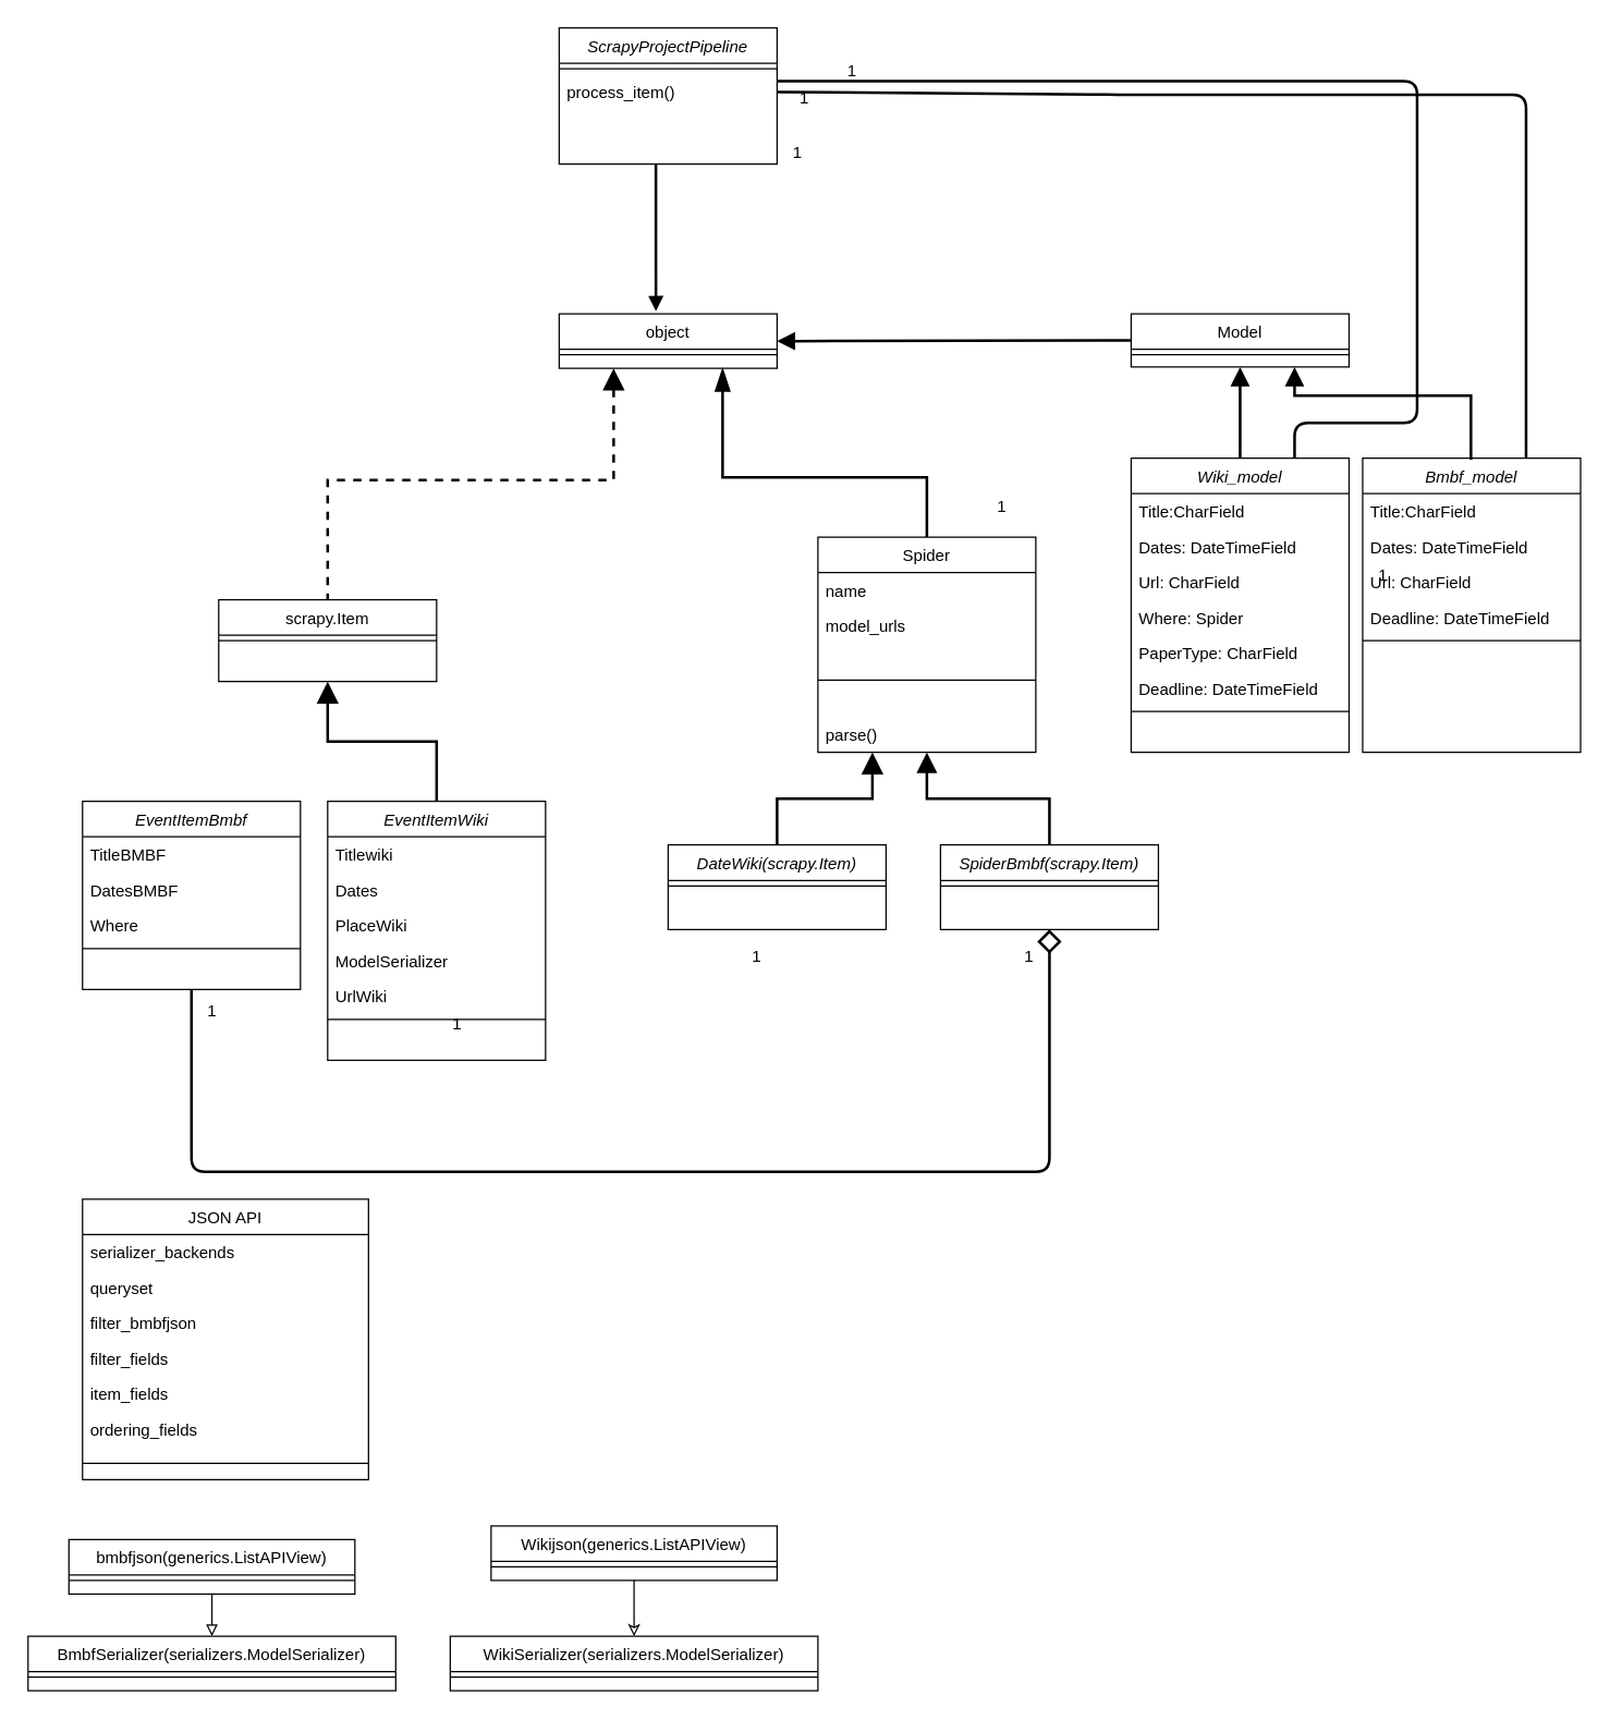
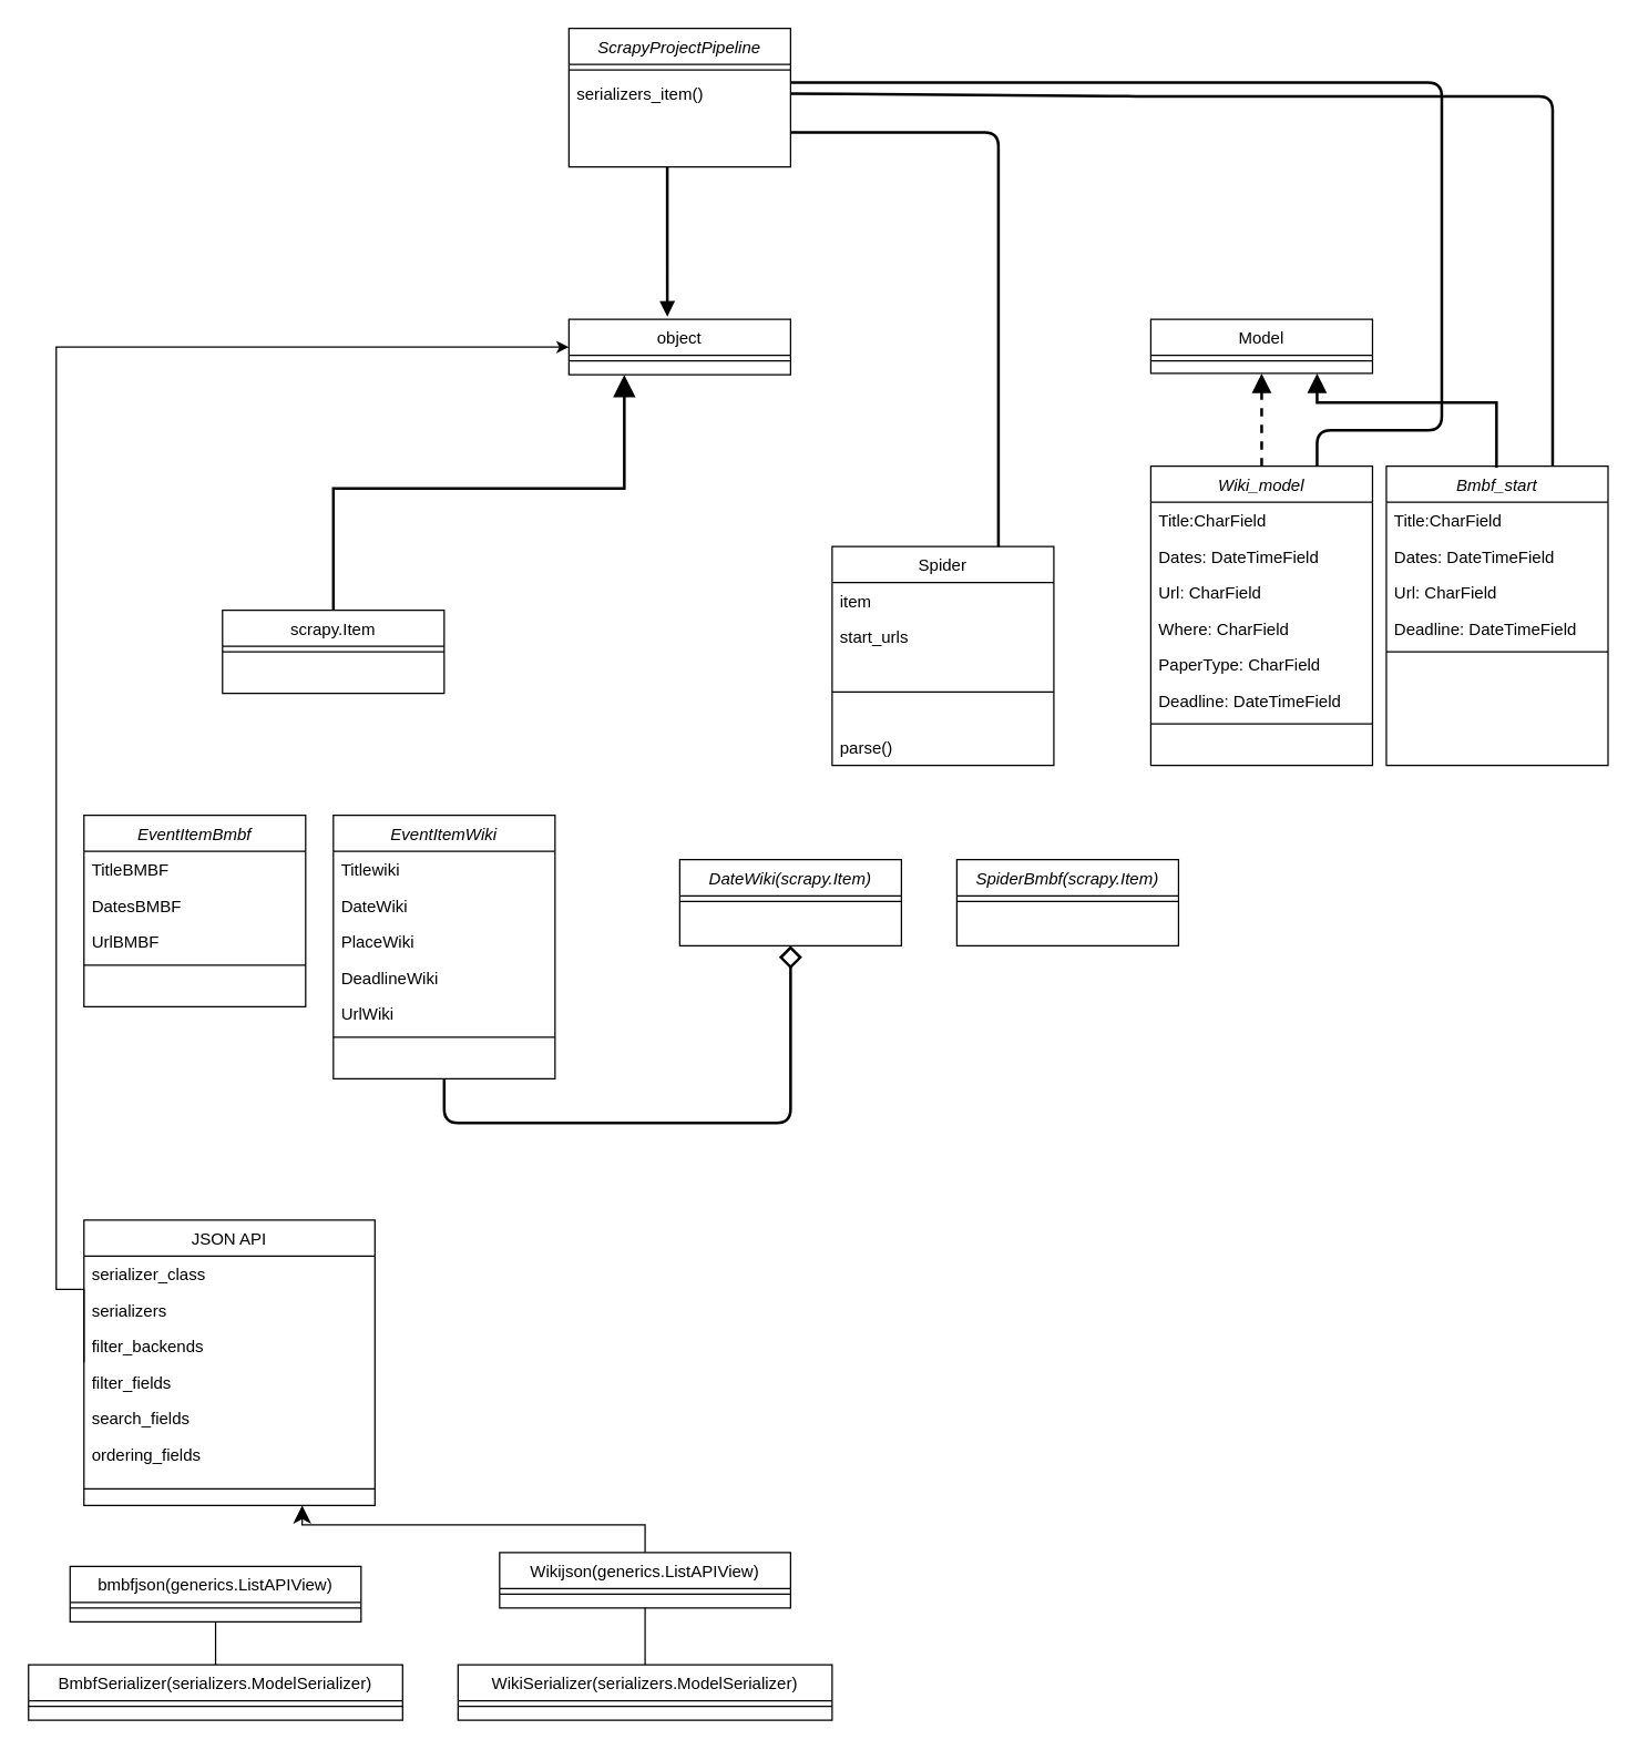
- <mxCell id="19" value="process_item()" style="text;align=left;verticalAlign=top;spacingLeft=4;spacingRight=4;overflow=hidden;rotatable=0;points=[[0,0.5],[1,0.5]];portConstraint=eastwest;" parent="17" vertex="1"><mxGeometry y="34" width="160" height="26" as="geometry" /></mxCell>
+ <mxCell id="19" value="serializers_item()" style="text;align=left;verticalAlign=top;spacingLeft=4;spacingRight=4;overflow=hidden;rotatable=0;points=[[0,0.5],[1,0.5]];portConstraint=eastwest;" parent="17" vertex="1"><mxGeometry y="34" width="160" height="26" as="geometry" /></mxCell>
+ <mxCell id="61" value="" style="endArrow=none;html=1;exitX=1;exitY=0.75;exitDx=0;exitDy=0;entryX=0.75;entryY=0;entryDx=0;entryDy=0;strokeWidth=2;" parent="1" source="17" target="40" edge="1"><mxGeometry width="50" height="50" relative="1" as="geometry"><mxPoint x="600" y="90" as="sourcePoint" /><mxPoint x="760" y="370" as="targetPoint" /><Array as="points"><mxPoint x="720" y="95" /><mxPoint x="720" y="180" /><mxPoint x="720" y="330" /></Array></mxGeometry></mxCell>
- <mxCell id="20" value="" style="endArrow=none;html=1;entryX=0;entryY=0.5;entryDx=0;entryDy=0;exitX=1;exitY=0.5;exitDx=0;exitDy=0;endFill=0;startArrow=block;startFill=1;endSize=10;startSize=8;strokeWidth=2;" parent="1" source="45" target="59" edge="1"><mxGeometry width="50" height="50" relative="1" as="geometry"><mxPoint x="390" y="260" as="sourcePoint" /><mxPoint x="440" y="210" as="targetPoint" /></mxGeometry></mxCell>
- <mxCell id="16" value="" style="endArrow=block;shadow=0;strokeWidth=2;strokeColor=#000000;rounded=0;endFill=1;edgeStyle=elbowEdgeStyle;elbow=vertical;exitX=0.5;exitY=0;exitDx=0;exitDy=0;entryX=0.5;entryY=1;entryDx=0;entryDy=0;startArrow=none;startFill=0;endSize=9;" parent="1" source="51" target="59" edge="1"><mxGeometry x="0.5" y="41" relative="1" as="geometry"><mxPoint x="1056" y="-61" as="sourcePoint" /><mxPoint x="1056" y="-181" as="targetPoint" /><mxPoint x="-40" y="32" as="offset" /></mxGeometry></mxCell>
+ <mxCell id="16" value="" style="endArrow=block;shadow=0;strokeWidth=2;strokeColor=#000000;rounded=0;endFill=1;edgeStyle=elbowEdgeStyle;elbow=vertical;exitX=0.5;exitY=0;exitDx=0;exitDy=0;entryX=0.5;entryY=1;entryDx=0;entryDy=0;startArrow=none;startFill=0;endSize=9;dashed=1;" parent="1" source="51" target="59" edge="1"><mxGeometry x="0.5" y="41" relative="1" as="geometry"><mxPoint x="1056" y="-61" as="sourcePoint" /><mxPoint x="1056" y="-181" as="targetPoint" /><mxPoint x="-40" y="32" as="offset" /></mxGeometry></mxCell>
- <mxCell id="24" value="" style="endArrow=none;shadow=0;strokeWidth=2;strokeColor=#000000;rounded=0;endFill=0;edgeStyle=elbowEdgeStyle;elbow=vertical;exitX=0.75;exitY=1;exitDx=0;exitDy=0;entryX=0.5;entryY=0;entryDx=0;entryDy=0;startArrow=blockThin;startFill=1;startSize=12;endSize=12;" parent="1" source="45" target="40" edge="1"><mxGeometry x="0.5" y="41" relative="1" as="geometry"><mxPoint x="580" y="290" as="sourcePoint" /><mxPoint x="400" y="570" as="targetPoint" /><mxPoint x="-40" y="32" as="offset" /><Array as="points"><mxPoint x="590" y="350" /></Array></mxGeometry></mxCell>
- <mxCell id="62" value="Bmbf_model" style="swimlane;fontStyle=2;align=center;verticalAlign=top;childLayout=stackLayout;horizontal=1;startSize=26;horizontalStack=0;resizeParent=1;resizeLast=0;collapsible=1;marginBottom=0;rounded=0;shadow=0;strokeWidth=1;" vertex="1" parent="1"><mxGeometry x="1000" y="336" width="160" height="216" as="geometry"><mxRectangle x="230" y="140" width="160" height="26" as="alternateBounds" /></mxGeometry></mxCell>
+ <mxCell id="62" value="Bmbf_start" style="swimlane;fontStyle=2;align=center;verticalAlign=top;childLayout=stackLayout;horizontal=1;startSize=26;horizontalStack=0;resizeParent=1;resizeLast=0;collapsible=1;marginBottom=0;rounded=0;shadow=0;strokeWidth=1;" vertex="1" parent="1"><mxGeometry x="1000" y="336" width="160" height="216" as="geometry"><mxRectangle x="230" y="140" width="160" height="26" as="alternateBounds" /></mxGeometry></mxCell>
- <mxCell id="23" value="" style="endArrow=none;shadow=0;strokeWidth=2;strokeColor=#000000;rounded=0;endFill=0;edgeStyle=elbowEdgeStyle;elbow=vertical;exitX=0.25;exitY=1;exitDx=0;exitDy=0;startArrow=block;startFill=1;endSize=10;startSize=11;dashed=1;" parent="1" source="45" target="26" edge="1"><mxGeometry x="0.5" y="41" relative="1" as="geometry"><mxPoint x="339.48" y="320" as="sourcePoint" /><mxPoint x="300.52" y="390" as="targetPoint" /><mxPoint x="-40" y="32" as="offset" /><Array as="points"><mxPoint x="339.48" y="352" /></Array></mxGeometry></mxCell>
+ <mxCell id="23" value="" style="endArrow=none;shadow=0;strokeWidth=2;strokeColor=#000000;rounded=0;endFill=0;edgeStyle=elbowEdgeStyle;elbow=vertical;exitX=0.25;exitY=1;exitDx=0;exitDy=0;startArrow=block;startFill=1;endSize=10;startSize=11;" parent="1" source="45" target="26" edge="1"><mxGeometry x="0.5" y="41" relative="1" as="geometry"><mxPoint x="339.48" y="320" as="sourcePoint" /><mxPoint x="300.52" y="390" as="targetPoint" /><mxPoint x="-40" y="32" as="offset" /><Array as="points"><mxPoint x="339.48" y="352" /></Array></mxGeometry></mxCell>
+ <mxCell id="71" style="edgeStyle=orthogonalEdgeStyle;rounded=0;orthogonalLoop=1;jettySize=auto;html=1;entryX=0;entryY=0.5;entryDx=0;entryDy=0;exitX=0;exitY=0.5;exitDx=0;exitDy=0;" edge="1" parent="1" source="72" target="45"><mxGeometry relative="1" as="geometry"><mxPoint x="50" y="930" as="sourcePoint" /><Array as="points"><mxPoint x="40" y="930" /><mxPoint x="40" y="250" /></Array></mxGeometry></mxCell>
- <mxCell id="41" value="name" style="text;align=left;verticalAlign=top;spacingLeft=4;spacingRight=4;overflow=hidden;rotatable=0;points=[[0,0.5],[1,0.5]];portConstraint=eastwest;" parent="40" vertex="1"><mxGeometry y="26" width="160" height="26" as="geometry" /></mxCell>
+ <mxCell id="41" value="item" style="text;align=left;verticalAlign=top;spacingLeft=4;spacingRight=4;overflow=hidden;rotatable=0;points=[[0,0.5],[1,0.5]];portConstraint=eastwest;" parent="40" vertex="1"><mxGeometry y="26" width="160" height="26" as="geometry" /></mxCell>
- <mxCell id="55" value="Where: Spider" style="text;align=left;verticalAlign=top;spacingLeft=4;spacingRight=4;overflow=hidden;rotatable=0;points=[[0,0.5],[1,0.5]];portConstraint=eastwest;rounded=0;shadow=0;html=0;" parent="51" vertex="1"><mxGeometry y="104" width="160" height="26" as="geometry" /></mxCell>
+ <mxCell id="55" value="Where: CharField" style="text;align=left;verticalAlign=top;spacingLeft=4;spacingRight=4;overflow=hidden;rotatable=0;points=[[0,0.5],[1,0.5]];portConstraint=eastwest;rounded=0;shadow=0;html=0;" parent="51" vertex="1"><mxGeometry y="104" width="160" height="26" as="geometry" /></mxCell>
- <mxCell id="42" value="model_urls" style="text;align=left;verticalAlign=top;spacingLeft=4;spacingRight=4;overflow=hidden;rotatable=0;points=[[0,0.5],[1,0.5]];portConstraint=eastwest;" parent="40" vertex="1"><mxGeometry y="52" width="160" height="26" as="geometry" /></mxCell>
+ <mxCell id="42" value="start_urls" style="text;align=left;verticalAlign=top;spacingLeft=4;spacingRight=4;overflow=hidden;rotatable=0;points=[[0,0.5],[1,0.5]];portConstraint=eastwest;" parent="40" vertex="1"><mxGeometry y="52" width="160" height="26" as="geometry" /></mxCell>
- <mxCell id="6" value="" style="endArrow=block;shadow=0;strokeWidth=2;strokeColor=#000000;rounded=0;endFill=1;edgeStyle=elbowEdgeStyle;elbow=vertical;endSize=11;" parent="1" source="28" target="26" edge="1"><mxGeometry x="0.5" y="41" relative="1" as="geometry"><mxPoint x="-100" y="192" as="sourcePoint" /><mxPoint x="60" y="192" as="targetPoint" /><mxPoint x="-40" y="32" as="offset" /></mxGeometry></mxCell>
- <mxCell id="7" value="1" style="resizable=0;align=left;verticalAlign=bottom;labelBackgroundColor=none;fontSize=12;" parent="6" connectable="0" vertex="1"><mxGeometry x="-1" relative="1" as="geometry"><mxPoint x="10" y="172" as="offset" /></mxGeometry></mxCell>
- <mxCell id="8" value="1" style="resizable=0;align=left;verticalAlign=bottom;labelBackgroundColor=none;fontSize=12;" parent="6" connectable="0" vertex="1"><mxGeometry x="-1" relative="1" as="geometry"><mxPoint x="265" y="-508" as="offset" /></mxGeometry></mxCell>
- <mxCell id="9" value="1" style="resizable=0;align=left;verticalAlign=bottom;labelBackgroundColor=none;fontSize=12;" parent="6" connectable="0" vertex="1"><mxGeometry x="-1" relative="1" as="geometry"><mxPoint x="690" y="-158" as="offset" /></mxGeometry></mxCell>
- <mxCell id="10" value="1" style="resizable=0;align=left;verticalAlign=bottom;labelBackgroundColor=none;fontSize=12;" parent="6" connectable="0" vertex="1"><mxGeometry x="-1" relative="1" as="geometry"><mxPoint x="430" y="122" as="offset" /></mxGeometry></mxCell>
- <mxCell id="11" value="1" style="resizable=0;align=left;verticalAlign=bottom;labelBackgroundColor=none;fontSize=12;" parent="6" connectable="0" vertex="1"><mxGeometry x="-1" relative="1" as="geometry"><mxPoint x="230" y="122" as="offset" /></mxGeometry></mxCell>
- <mxCell id="12" value="1" style="resizable=0;align=left;verticalAlign=bottom;labelBackgroundColor=none;fontSize=12;" parent="6" connectable="0" vertex="1"><mxGeometry x="-1" relative="1" as="geometry"><mxPoint x="-170" y="162" as="offset" /></mxGeometry></mxCell>
- <mxCell id="13" value="1" style="resizable=0;align=left;verticalAlign=bottom;labelBackgroundColor=none;fontSize=12;" parent="6" connectable="0" vertex="1"><mxGeometry x="-1" relative="1" as="geometry"><mxPoint x="260" y="-468" as="offset" /></mxGeometry></mxCell>
- <mxCell id="14" value="1" style="resizable=0;align=left;verticalAlign=bottom;labelBackgroundColor=none;fontSize=12;" parent="6" connectable="0" vertex="1"><mxGeometry x="-1" relative="1" as="geometry"><mxPoint x="410" y="-208" as="offset" /></mxGeometry></mxCell>
- <mxCell id="15" value="1" style="resizable=0;align=left;verticalAlign=bottom;labelBackgroundColor=none;fontSize=12;" connectable="0" vertex="1" parent="6"><mxGeometry x="-1" relative="1" as="geometry"><mxPoint x="300" y="-528" as="offset" /></mxGeometry></mxCell>
- <mxCell id="5" value="" style="endArrow=block;shadow=0;strokeWidth=2;strokeColor=#000000;rounded=0;endFill=1;edgeStyle=elbowEdgeStyle;elbow=vertical;exitX=0.5;exitY=0;exitDx=0;exitDy=0;entryX=0.25;entryY=1;entryDx=0;entryDy=0;startArrow=none;startFill=0;endSize=11;" parent="1" source="47" target="40" edge="1"><mxGeometry x="0.5" y="41" relative="1" as="geometry"><mxPoint x="606" y="688" as="sourcePoint" /><mxPoint x="606" y="568" as="targetPoint" /><mxPoint x="-40" y="32" as="offset" /></mxGeometry></mxCell>
- <mxCell id="4" value="" style="endArrow=block;shadow=0;strokeWidth=2;strokeColor=#000000;rounded=0;endFill=1;edgeStyle=elbowEdgeStyle;elbow=vertical;startArrow=none;startFill=0;endSize=10;" parent="1" source="49" target="40" edge="1"><mxGeometry x="0.5" y="41" relative="1" as="geometry"><mxPoint x="616" y="610" as="sourcePoint" /><mxPoint x="776" y="610" as="targetPoint" /><mxPoint x="-40" y="32" as="offset" /></mxGeometry></mxCell>
- <mxCell id="30" value="Dates" style="text;align=left;verticalAlign=top;spacingLeft=4;spacingRight=4;overflow=hidden;rotatable=0;points=[[0,0.5],[1,0.5]];portConstraint=eastwest;" parent="28" vertex="1"><mxGeometry y="52" width="160" height="26" as="geometry" /></mxCell>
+ <mxCell id="30" value="DateWiki" style="text;align=left;verticalAlign=top;spacingLeft=4;spacingRight=4;overflow=hidden;rotatable=0;points=[[0,0.5],[1,0.5]];portConstraint=eastwest;" parent="28" vertex="1"><mxGeometry y="52" width="160" height="26" as="geometry" /></mxCell>
- <mxCell id="38" value="Where" style="text;align=left;verticalAlign=top;spacingLeft=4;spacingRight=4;overflow=hidden;rotatable=0;points=[[0,0.5],[1,0.5]];portConstraint=eastwest;" parent="35" vertex="1"><mxGeometry y="78" width="160" height="26" as="geometry" /></mxCell>
+ <mxCell id="38" value="UrlBMBF" style="text;align=left;verticalAlign=top;spacingLeft=4;spacingRight=4;overflow=hidden;rotatable=0;points=[[0,0.5],[1,0.5]];portConstraint=eastwest;" parent="35" vertex="1"><mxGeometry y="78" width="160" height="26" as="geometry" /></mxCell>
- <mxCell id="32" value="ModelSerializer" style="text;align=left;verticalAlign=top;spacingLeft=4;spacingRight=4;overflow=hidden;rotatable=0;points=[[0,0.5],[1,0.5]];portConstraint=eastwest;" vertex="1" parent="28"><mxGeometry y="104" width="160" height="26" as="geometry" /></mxCell>
+ <mxCell id="32" value="DeadlineWiki" style="text;align=left;verticalAlign=top;spacingLeft=4;spacingRight=4;overflow=hidden;rotatable=0;points=[[0,0.5],[1,0.5]];portConstraint=eastwest;" vertex="1" parent="28"><mxGeometry y="104" width="160" height="26" as="geometry" /></mxCell>
+ <mxCell id="22" value="" style="endArrow=diamond;html=1;entryX=0.5;entryY=1;entryDx=0;entryDy=0;exitX=0.5;exitY=1;exitDx=0;exitDy=0;endFill=0;endSize=12;strokeWidth=2;" parent="1" source="28" target="47" edge="1"><mxGeometry width="50" height="50" relative="1" as="geometry"><mxPoint x="370" y="740" as="sourcePoint" /><mxPoint x="420" y="690" as="targetPoint" /><Array as="points"><mxPoint x="320" y="810" /><mxPoint x="570" y="810" /></Array></mxGeometry></mxCell>
- <mxCell id="25" value="" style="endArrow=diamond;html=1;entryX=0.5;entryY=1;entryDx=0;entryDy=0;exitX=0.5;exitY=1;exitDx=0;exitDy=0;endFill=0;endSize=13;strokeWidth=2;" parent="1" source="35" target="49" edge="1"><mxGeometry width="50" height="50" relative="1" as="geometry"><mxPoint x="110" y="870" as="sourcePoint" /><mxPoint x="756" y="846" as="targetPoint" /><Array as="points"><mxPoint x="140" y="860" /><mxPoint x="770" y="860" /></Array></mxGeometry></mxCell>
- <mxCell id="73" value="serializer_backends" style="text;align=left;verticalAlign=top;spacingLeft=4;spacingRight=4;overflow=hidden;rotatable=0;points=[[0,0.5],[1,0.5]];portConstraint=eastwest;" vertex="1" parent="72"><mxGeometry y="26" width="210" height="26" as="geometry" /></mxCell>
+ <mxCell id="73" value="serializer_class" style="text;align=left;verticalAlign=top;spacingLeft=4;spacingRight=4;overflow=hidden;rotatable=0;points=[[0,0.5],[1,0.5]];portConstraint=eastwest;" vertex="1" parent="72"><mxGeometry y="26" width="210" height="26" as="geometry" /></mxCell>
- <mxCell id="74" value="queryset" style="text;align=left;verticalAlign=top;spacingLeft=4;spacingRight=4;overflow=hidden;rotatable=0;points=[[0,0.5],[1,0.5]];portConstraint=eastwest;" vertex="1" parent="72"><mxGeometry y="52" width="210" height="26" as="geometry" /></mxCell>
+ <mxCell id="74" value="serializers" style="text;align=left;verticalAlign=top;spacingLeft=4;spacingRight=4;overflow=hidden;rotatable=0;points=[[0,0.5],[1,0.5]];portConstraint=eastwest;" vertex="1" parent="72"><mxGeometry y="52" width="210" height="26" as="geometry" /></mxCell>
- <mxCell id="75" value="filter_bmbfjson" style="text;align=left;verticalAlign=top;spacingLeft=4;spacingRight=4;overflow=hidden;rotatable=0;points=[[0,0.5],[1,0.5]];portConstraint=eastwest;" vertex="1" parent="72"><mxGeometry y="78" width="210" height="26" as="geometry" /></mxCell>
+ <mxCell id="75" value="filter_backends" style="text;align=left;verticalAlign=top;spacingLeft=4;spacingRight=4;overflow=hidden;rotatable=0;points=[[0,0.5],[1,0.5]];portConstraint=eastwest;" vertex="1" parent="72"><mxGeometry y="78" width="210" height="26" as="geometry" /></mxCell>
- <mxCell id="77" value="item_fields" style="text;align=left;verticalAlign=top;spacingLeft=4;spacingRight=4;overflow=hidden;rotatable=0;points=[[0,0.5],[1,0.5]];portConstraint=eastwest;" vertex="1" parent="72"><mxGeometry y="130" width="210" height="26" as="geometry" /></mxCell>
+ <mxCell id="77" value="search_fields" style="text;align=left;verticalAlign=top;spacingLeft=4;spacingRight=4;overflow=hidden;rotatable=0;points=[[0,0.5],[1,0.5]];portConstraint=eastwest;" vertex="1" parent="72"><mxGeometry y="130" width="210" height="26" as="geometry" /></mxCell>
+ <mxCell id="80" style="edgeStyle=orthogonalEdgeStyle;rounded=0;orthogonalLoop=1;jettySize=auto;html=1;entryX=0.75;entryY=1;entryDx=0;entryDy=0;endSize=10;startSize=12;" edge="1" parent="1" source="81" target="72"><mxGeometry relative="1" as="geometry"><Array as="points"><mxPoint x="465" y="1100" /><mxPoint x="218" y="1100" /></Array></mxGeometry></mxCell>
- <mxCell id="70" style="rounded=0;orthogonalLoop=1;jettySize=auto;html=1;startArrow=none;startFill=0;endArrow=block;endFill=0;" edge="1" parent="1" source="88" target="84"><mxGeometry relative="1" as="geometry"><mxPoint x="380" y="1050" as="targetPoint" /></mxGeometry></mxCell>
+ <mxCell id="70" style="rounded=0;orthogonalLoop=1;jettySize=auto;html=1;startArrow=none;startFill=0;endArrow=none;endFill=0;" edge="1" parent="1" source="88" target="84"><mxGeometry relative="1" as="geometry"><mxPoint x="380" y="1050" as="targetPoint" /></mxGeometry></mxCell>
- <mxCell id="83" style="rounded=0;orthogonalLoop=1;jettySize=auto;html=1;startArrow=none;startFill=0;endArrow=classic;endFill=0;exitX=0.5;exitY=1;exitDx=0;exitDy=0;entryX=0.5;entryY=0;entryDx=0;entryDy=0;" edge="1" parent="1" source="81" target="86"><mxGeometry relative="1" as="geometry"><mxPoint x="180.031" y="1210.5" as="targetPoint" /><mxPoint x="169.969" y="1170" as="sourcePoint" /></mxGeometry></mxCell>
+ <mxCell id="83" style="rounded=0;orthogonalLoop=1;jettySize=auto;html=1;startArrow=none;startFill=0;endArrow=none;endFill=0;exitX=0.5;exitY=1;exitDx=0;exitDy=0;entryX=0.5;entryY=0;entryDx=0;entryDy=0;" edge="1" parent="1" source="81" target="86"><mxGeometry relative="1" as="geometry"><mxPoint x="180.031" y="1210.5" as="targetPoint" /><mxPoint x="169.969" y="1170" as="sourcePoint" /></mxGeometry></mxCell>
